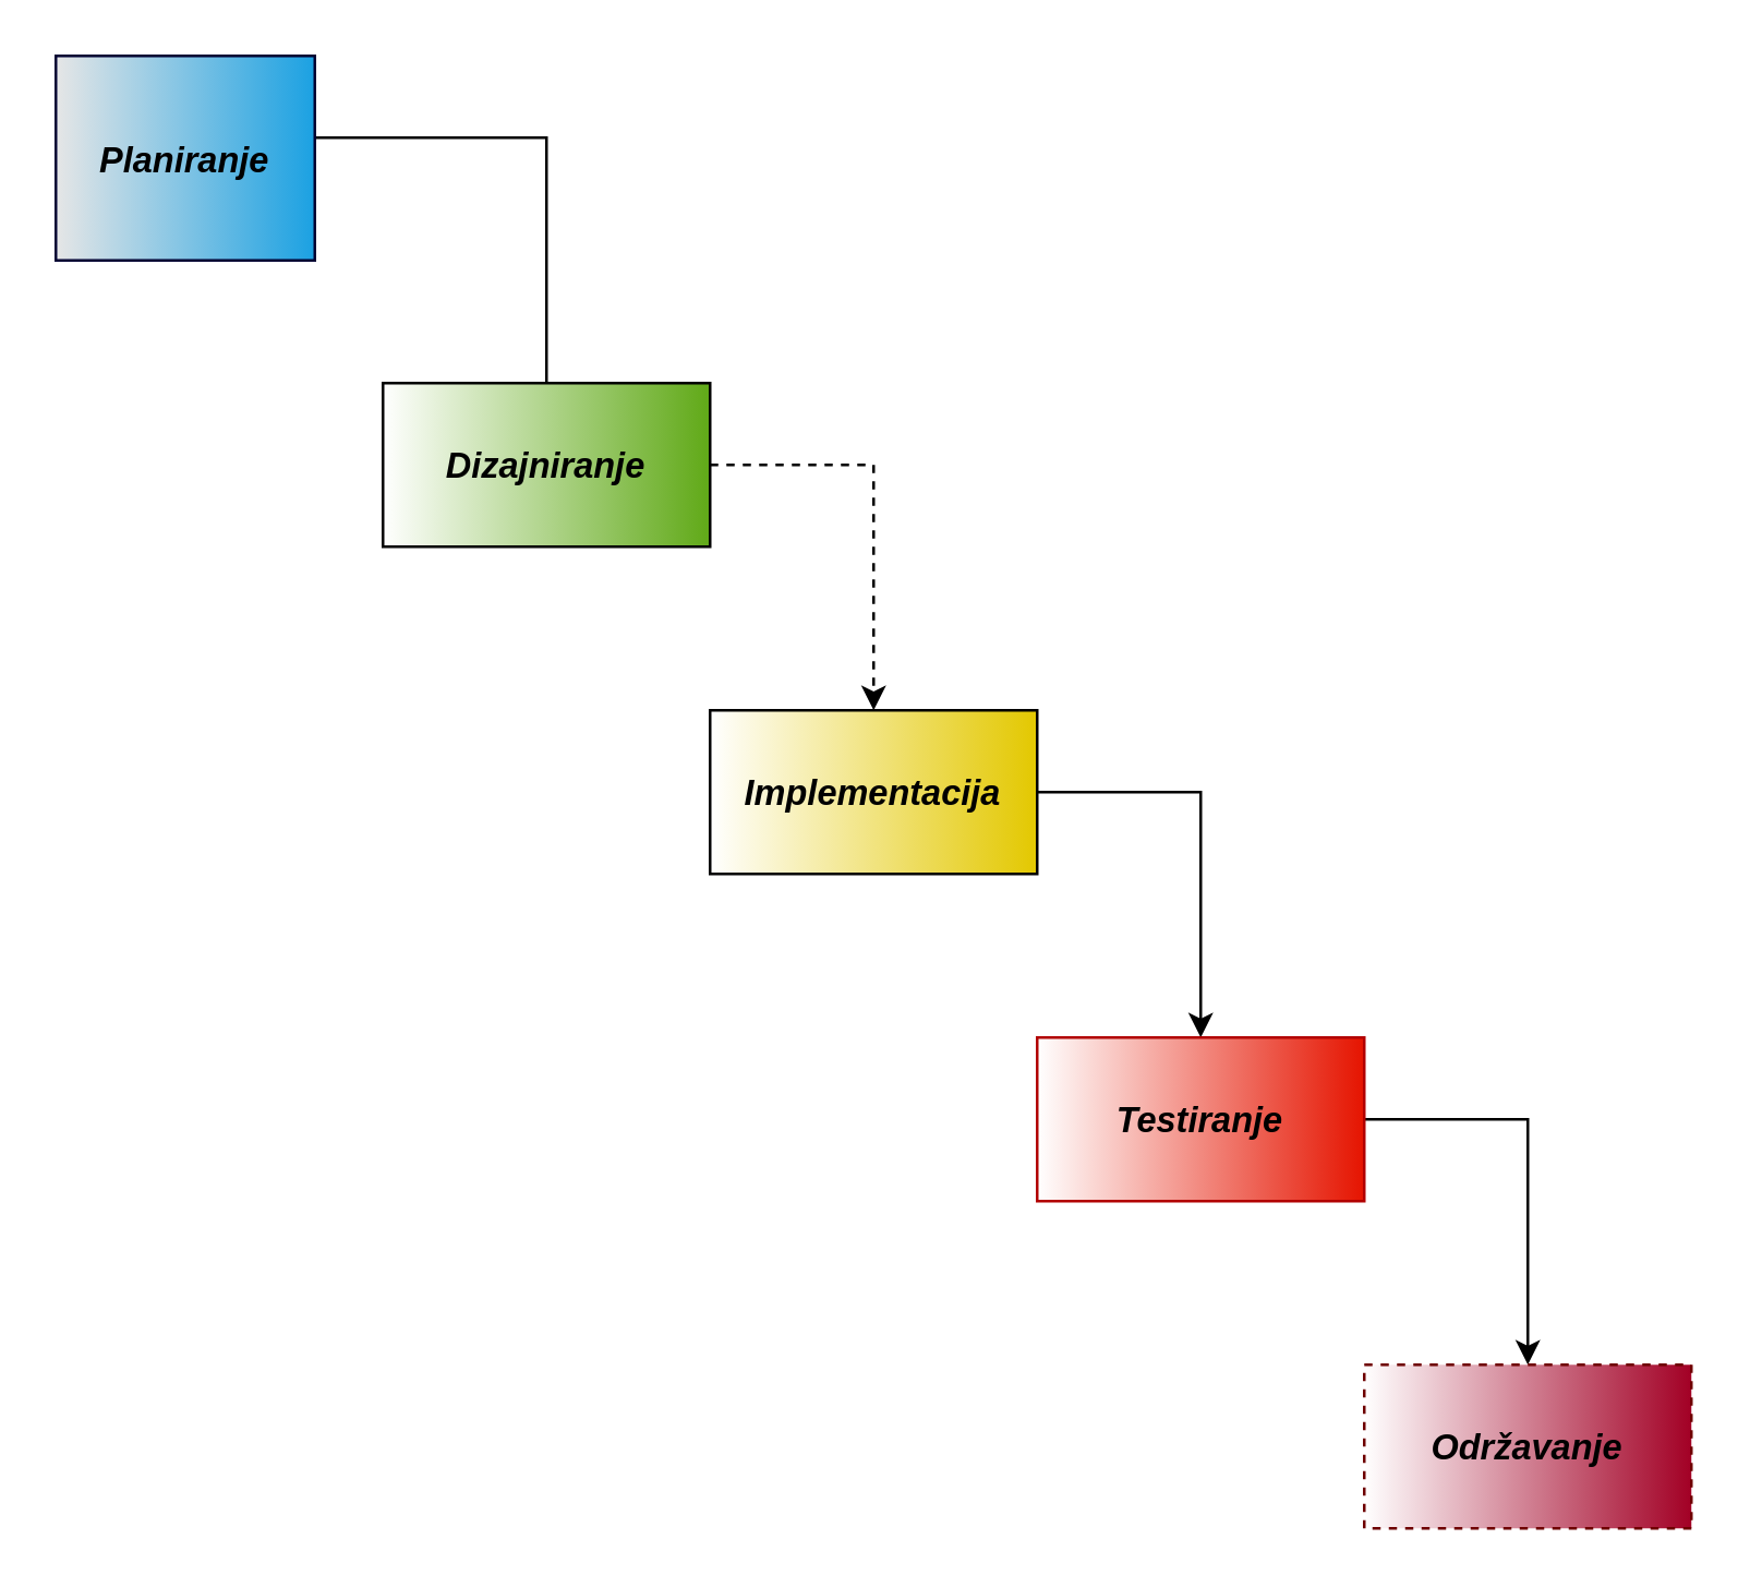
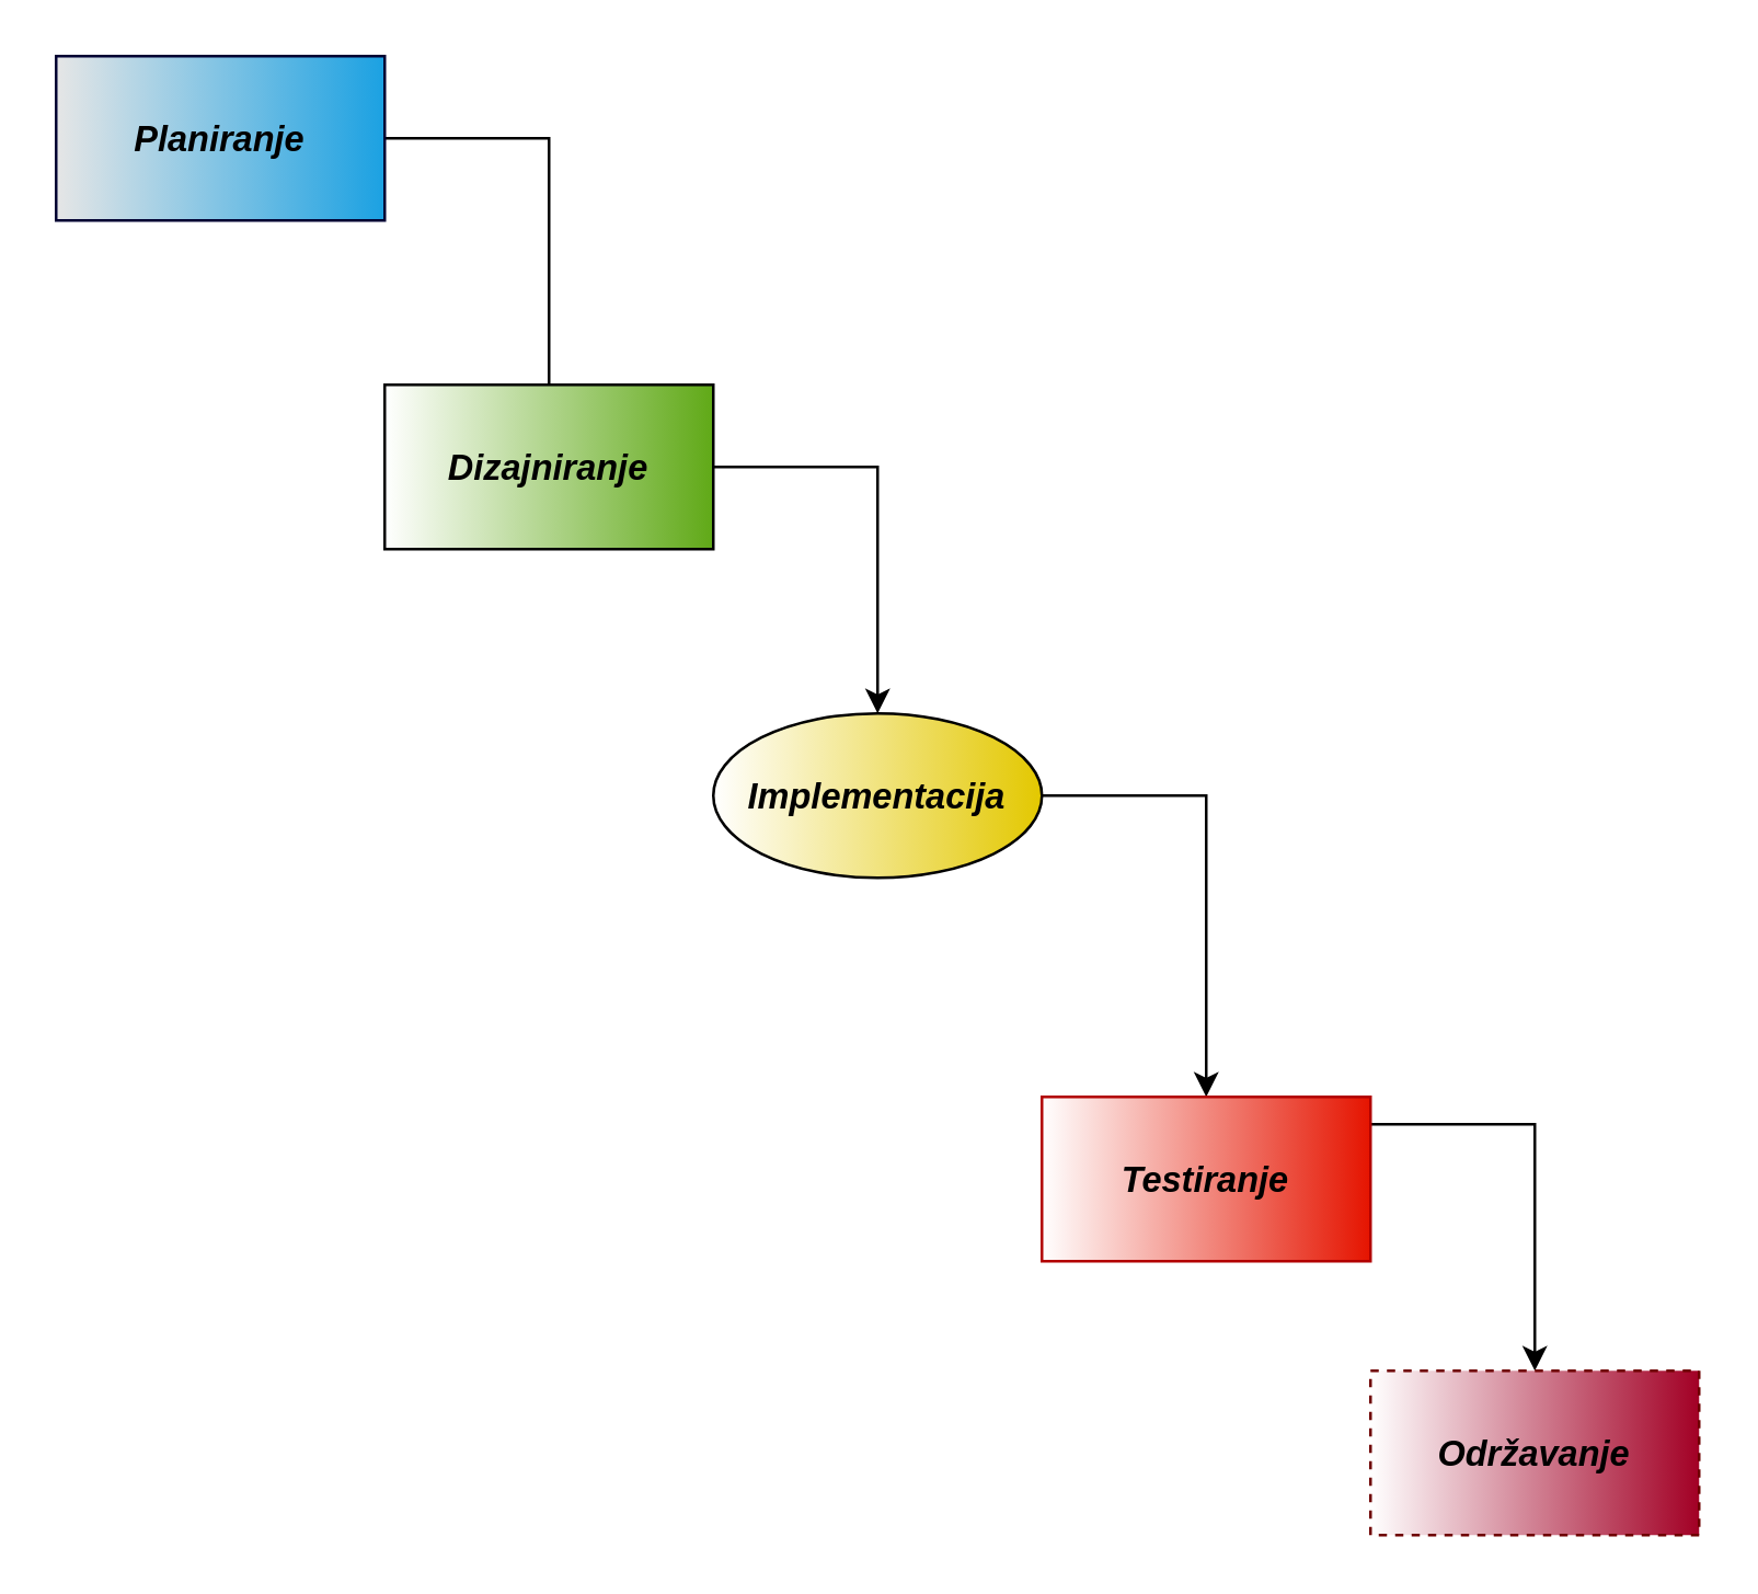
- <mxCell id="3" value="&lt;b&gt;&lt;i&gt;&lt;font style=&quot;font-size: 13px&quot; color=&quot;#000000&quot;&gt;Planiranje&lt;/font&gt;&lt;/i&gt;&lt;/b&gt;" style="rounded=0;whiteSpace=wrap;html=1;fillColor=#1ba1e2;fontColor=#ffffff;strokeColor=#000033;gradientDirection=west;gradientColor=#E6E6E6;" vertex="1" parent="1"><mxGeometry x="20" y="20" width="95" height="75" as="geometry" /></mxCell>
+ <mxCell id="3" value="&lt;b&gt;&lt;i&gt;&lt;font style=&quot;font-size: 13px&quot; color=&quot;#000000&quot;&gt;Planiranje&lt;/font&gt;&lt;/i&gt;&lt;/b&gt;" style="rounded=0;whiteSpace=wrap;html=1;fillColor=#1ba1e2;fontColor=#ffffff;strokeColor=#000033;gradientDirection=west;gradientColor=#E6E6E6;" vertex="1" parent="1"><mxGeometry x="20" y="20" width="120" height="60" as="geometry" /></mxCell>
- <mxCell id="4" style="edgeStyle=orthogonalEdgeStyle;rounded=0;orthogonalLoop=1;jettySize=auto;html=1;dashed=1;" edge="1" parent="1" source="5" target="7"><mxGeometry relative="1" as="geometry"><Array as="points"><mxPoint x="320" y="170" /></Array></mxGeometry></mxCell>
+ <mxCell id="4" style="edgeStyle=orthogonalEdgeStyle;rounded=0;orthogonalLoop=1;jettySize=auto;html=1;" edge="1" parent="1" source="5" target="7"><mxGeometry relative="1" as="geometry"><Array as="points"><mxPoint x="320" y="170" /></Array></mxGeometry></mxCell>
- <mxCell id="7" value="&lt;b&gt;&lt;i&gt;&lt;font style=&quot;font-size: 13px&quot; color=&quot;#000000&quot;&gt;Implementacija&lt;br&gt;&lt;/font&gt;&lt;/i&gt;&lt;/b&gt;" style="rounded=0;whiteSpace=wrap;html=1;fillColor=#e3c800;fontColor=#000000;gradientDirection=west;strokeWidth=1;gradientColor=#ffffff;" vertex="1" parent="1"><mxGeometry x="260" y="260" width="120" height="60" as="geometry" /></mxCell>
+ <mxCell id="7" value="&lt;b&gt;&lt;i&gt;&lt;font style=&quot;font-size: 13px&quot; color=&quot;#000000&quot;&gt;Implementacija&lt;br&gt;&lt;/font&gt;&lt;/i&gt;&lt;/b&gt;" style="ellipse;whiteSpace=wrap;html=1;fillColor=#e3c800;fontColor=#000000;gradientDirection=west;strokeWidth=1;gradientColor=#ffffff;" vertex="1" parent="1"><mxGeometry x="260" y="260" width="120" height="60" as="geometry" /></mxCell>
- <mxCell id="9" value="&lt;b&gt;&lt;i&gt;&lt;font style=&quot;font-size: 13px&quot; color=&quot;#000000&quot;&gt;Testiranje&lt;br&gt;&lt;/font&gt;&lt;/i&gt;&lt;/b&gt;" style="rounded=0;whiteSpace=wrap;html=1;fillColor=#e51400;fontColor=#ffffff;gradientDirection=west;strokeWidth=1;strokeColor=#B20000;gradientColor=#ffffff;" vertex="1" parent="1"><mxGeometry x="380" y="380" width="120" height="60" as="geometry" /></mxCell>
+ <mxCell id="9" value="&lt;b&gt;&lt;i&gt;&lt;font style=&quot;font-size: 13px&quot; color=&quot;#000000&quot;&gt;Testiranje&lt;br&gt;&lt;/font&gt;&lt;/i&gt;&lt;/b&gt;" style="rounded=0;whiteSpace=wrap;html=1;fillColor=#e51400;fontColor=#ffffff;gradientDirection=west;strokeWidth=1;strokeColor=#B20000;gradientColor=#ffffff;" vertex="1" parent="1"><mxGeometry x="380" y="400" width="120" height="60" as="geometry" /></mxCell>
